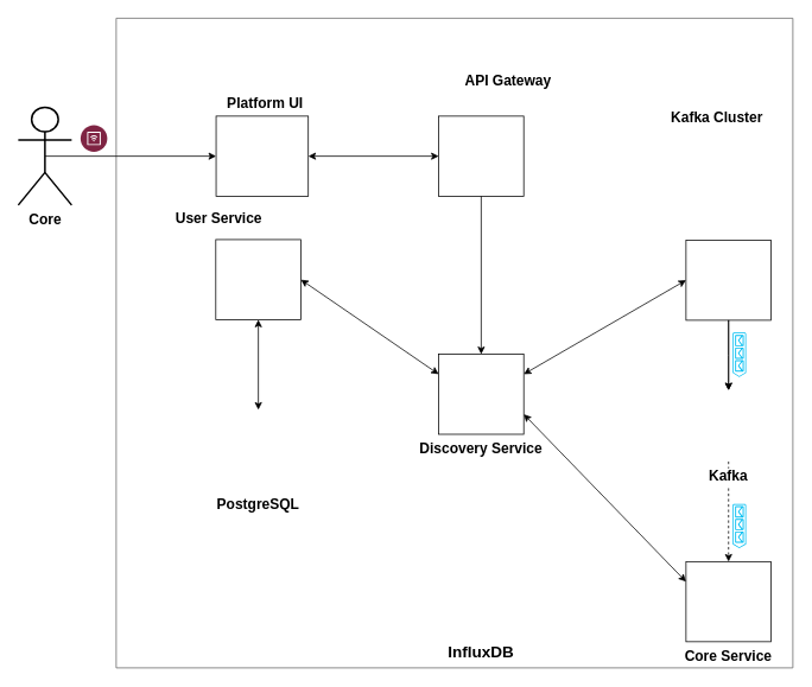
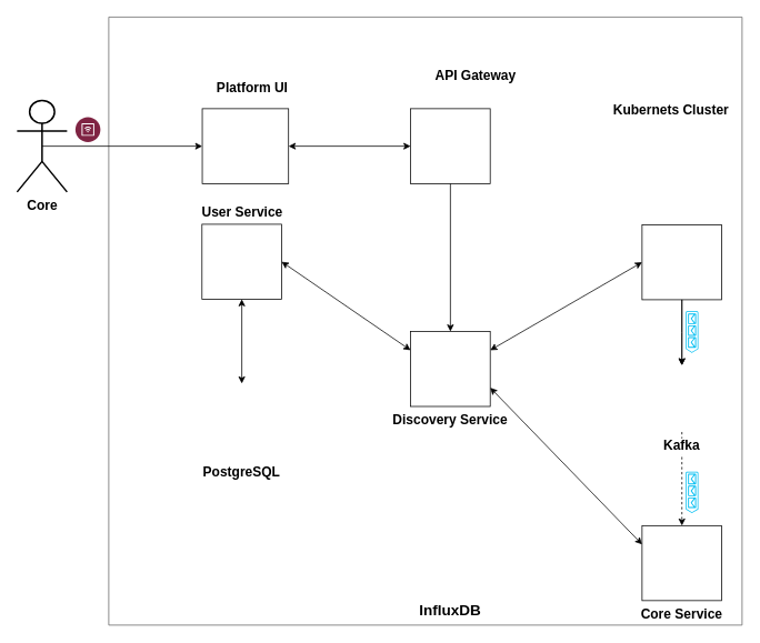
- <mxCell id="23" value="&lt;font size=&quot;3&quot;&gt;&lt;b&gt;Platform UI&lt;/b&gt;&lt;/font&gt;" style="text;html=1;align=center;verticalAlign=middle;resizable=0;points=[];autosize=1;strokeColor=none;fillColor=none;" vertex="1" parent="2"><mxGeometry x="112.23" y="80" width="110" height="30" as="geometry" /></mxCell>
+ <mxCell id="23" value="&lt;font size=&quot;3&quot;&gt;&lt;b&gt;Platform UI&lt;/b&gt;&lt;/font&gt;" style="text;html=1;align=center;verticalAlign=middle;resizable=0;points=[];autosize=1;strokeColor=none;fillColor=none;" vertex="1" parent="2"><mxGeometry x="117.23" y="70" width="110" height="30" as="geometry" /></mxCell>
- <mxCell id="10" value="Kafka Cluster" style="shape=image;verticalLabelPosition=bottom;labelBackgroundColor=default;verticalAlign=top;aspect=fixed;imageAspect=0;image=https://1000logos.net/wp-content/uploads/2022/07/Kubernetes-Emblem.png;fontSize=16;fontStyle=1;direction=west;" vertex="1" parent="2"><mxGeometry x="590" y="1.776e-15" width="170" height="95.63" as="geometry" /></mxCell>
+ <mxCell id="10" value="Kubernets Cluster" style="shape=image;verticalLabelPosition=bottom;labelBackgroundColor=default;verticalAlign=top;aspect=fixed;imageAspect=0;image=https://1000logos.net/wp-content/uploads/2022/07/Kubernetes-Emblem.png;fontSize=16;fontStyle=1;direction=west;" vertex="1" parent="2"><mxGeometry x="590" y="1.776e-15" width="170" height="95.63" as="geometry" /></mxCell>
- <mxCell id="20" value="&lt;font style=&quot;font-size: 16px;&quot;&gt;&lt;b&gt;User Service&lt;/b&gt;&lt;/font&gt;" style="text;html=1;align=center;verticalAlign=middle;resizable=0;points=[];autosize=1;strokeColor=none;fillColor=none;" vertex="1" parent="2"><mxGeometry x="55" y="208.75" width="120" height="30" as="geometry" /></mxCell>
+ <mxCell id="20" value="&lt;font style=&quot;font-size: 16px;&quot;&gt;&lt;b&gt;User Service&lt;/b&gt;&lt;/font&gt;" style="text;html=1;align=center;verticalAlign=middle;resizable=0;points=[];autosize=1;strokeColor=none;fillColor=none;" vertex="1" parent="2"><mxGeometry x="100.0" y="218.75" width="120" height="30" as="geometry" /></mxCell>
